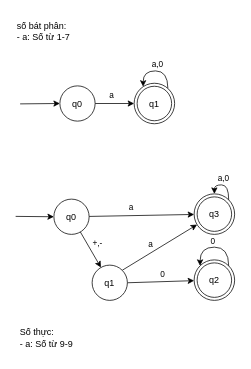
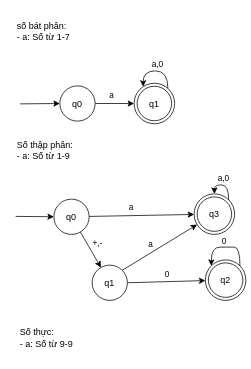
+ <mxCell id="10" value="Số thập phân:&lt;div&gt;- a: Số từ 1-9&lt;/div&gt;" style="text;html=1;align=left;verticalAlign=middle;resizable=0;points=[];autosize=1;strokeColor=none;fillColor=none;" vertex="1" parent="1"><mxGeometry x="20" y="179" width="93" height="41" as="geometry" /></mxCell>
- <mxCell id="23" value="q2" style="ellipse;shape=doubleEllipse;whiteSpace=wrap;html=1;aspect=fixed;" vertex="1" parent="1"><mxGeometry x="258" y="346" width="54" height="54" as="geometry" /></mxCell>
+ <mxCell id="23" value="q2" style="ellipse;shape=doubleEllipse;whiteSpace=wrap;html=1;aspect=fixed;" vertex="1" parent="1"><mxGeometry x="273" y="346" width="54" height="54" as="geometry" /></mxCell>
